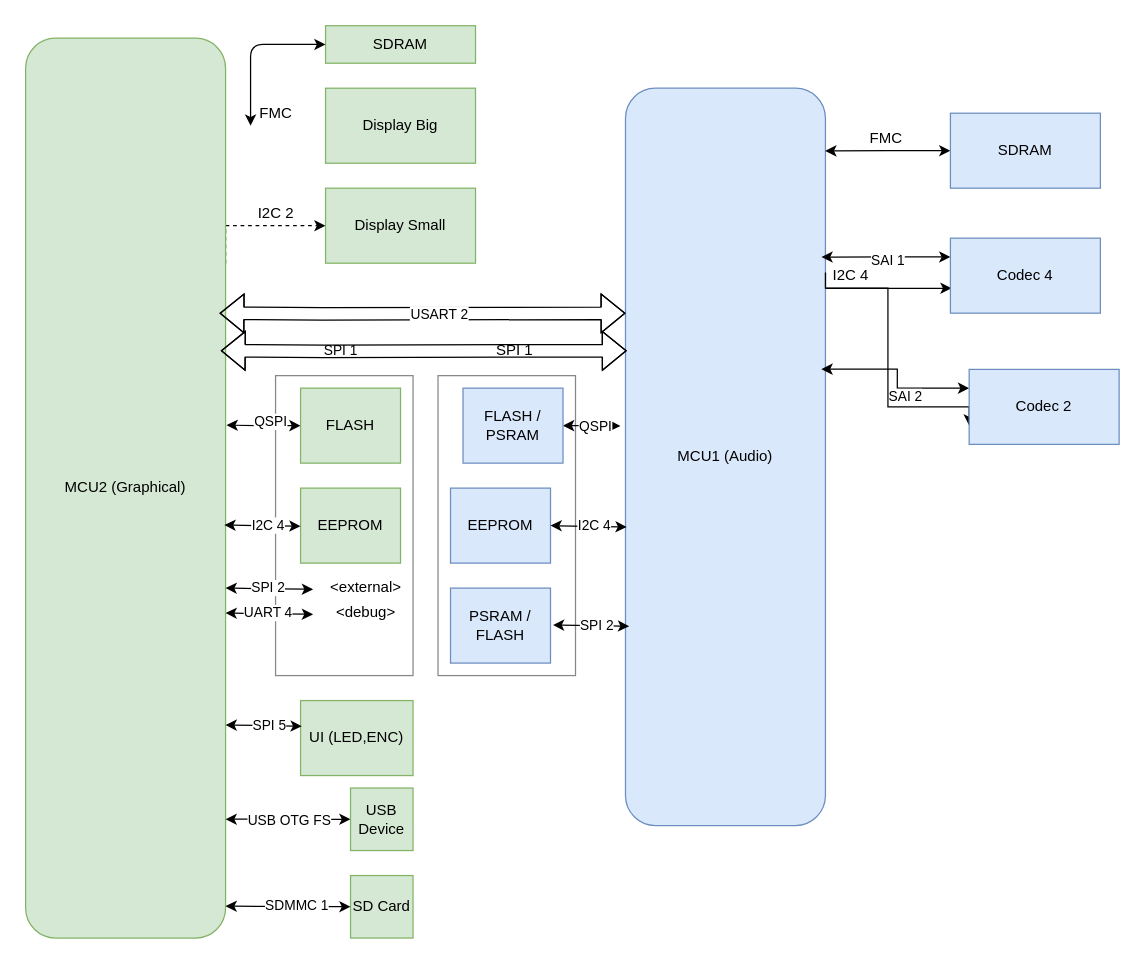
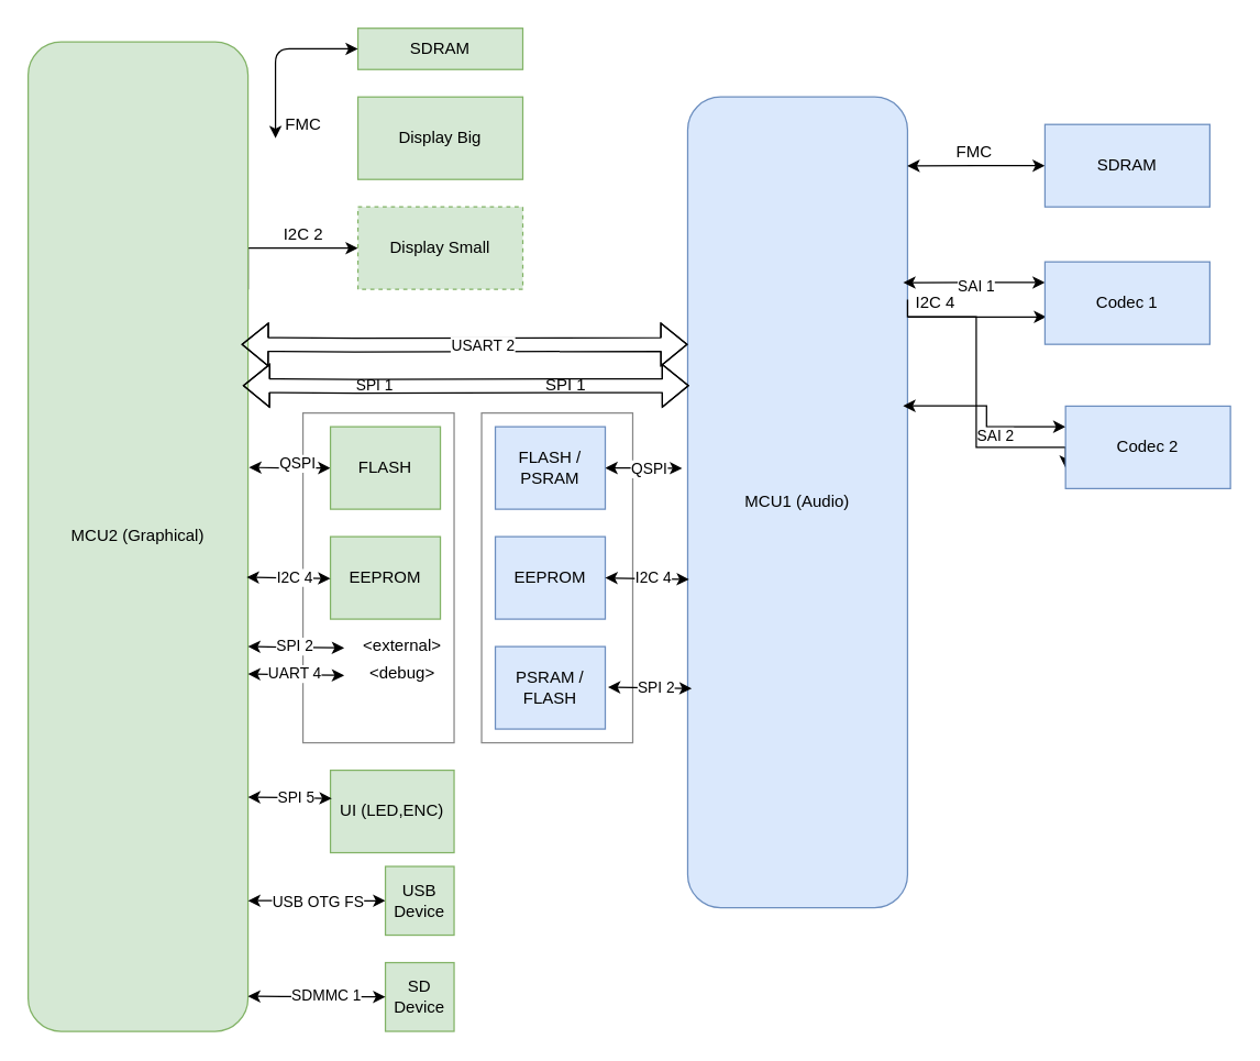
- <mxCell id="4" style="edgeStyle=orthogonalEdgeStyle;rounded=0;orthogonalLoop=1;jettySize=auto;html=1;exitX=1;exitY=0.25;exitDx=0;exitDy=0;entryX=0;entryY=0.5;entryDx=0;entryDy=0;startArrow=none;startFill=0;dashed=1;" parent="1" source="5" target="42" edge="1"><mxGeometry relative="1" as="geometry"><Array as="points"><mxPoint x="180" y="180" /></Array></mxGeometry></mxCell>
+ <mxCell id="4" style="edgeStyle=orthogonalEdgeStyle;rounded=0;orthogonalLoop=1;jettySize=auto;html=1;exitX=1;exitY=0.25;exitDx=0;exitDy=0;entryX=0;entryY=0.5;entryDx=0;entryDy=0;startArrow=none;startFill=0;" parent="1" source="5" target="42" edge="1"><mxGeometry relative="1" as="geometry"><Array as="points"><mxPoint x="180" y="180" /></Array></mxGeometry></mxCell>
- <mxCell id="42" value="Display Small" style="rounded=0;whiteSpace=wrap;html=1;fillColor=#d5e8d4;strokeColor=#82b366;" parent="1" vertex="1"><mxGeometry x="260" y="150" width="120" height="60" as="geometry" /></mxCell>
+ <mxCell id="42" value="Display Small" style="rounded=0;whiteSpace=wrap;html=1;fillColor=#d5e8d4;strokeColor=#82b366;dashed=1;" parent="1" vertex="1"><mxGeometry x="260" y="150" width="120" height="60" as="geometry" /></mxCell>
- <mxCell id="12" value="Codec 4" style="rounded=0;whiteSpace=wrap;html=1;fillColor=#dae8fc;strokeColor=#6c8ebf;" parent="1" vertex="1"><mxGeometry x="760" y="190" width="120" height="60" as="geometry" /></mxCell>
+ <mxCell id="12" value="Codec 1" style="rounded=0;whiteSpace=wrap;html=1;fillColor=#dae8fc;strokeColor=#6c8ebf;" parent="1" vertex="1"><mxGeometry x="760" y="190" width="120" height="60" as="geometry" /></mxCell>
- <mxCell id="22" value="FLASH / PSRAM" style="rounded=0;whiteSpace=wrap;html=1;fillColor=#dae8fc;strokeColor=#6c8ebf;" parent="1" vertex="1"><mxGeometry x="370" y="310" width="80" height="60" as="geometry" /></mxCell>
+ <mxCell id="22" value="FLASH / PSRAM" style="rounded=0;whiteSpace=wrap;html=1;fillColor=#dae8fc;strokeColor=#6c8ebf;" parent="1" vertex="1"><mxGeometry x="360" y="310" width="80" height="60" as="geometry" /></mxCell>
- <mxCell id="35" value="SD Card" style="rounded=0;whiteSpace=wrap;html=1;glass=0;fillColor=#d5e8d4;strokeColor=#82b366;" parent="1" vertex="1"><mxGeometry x="280" y="700" width="50" height="50" as="geometry" /></mxCell>
+ <mxCell id="35" value="SD Device" style="rounded=0;whiteSpace=wrap;html=1;glass=0;fillColor=#d5e8d4;strokeColor=#82b366;" parent="1" vertex="1"><mxGeometry x="280" y="700" width="50" height="50" as="geometry" /></mxCell>
